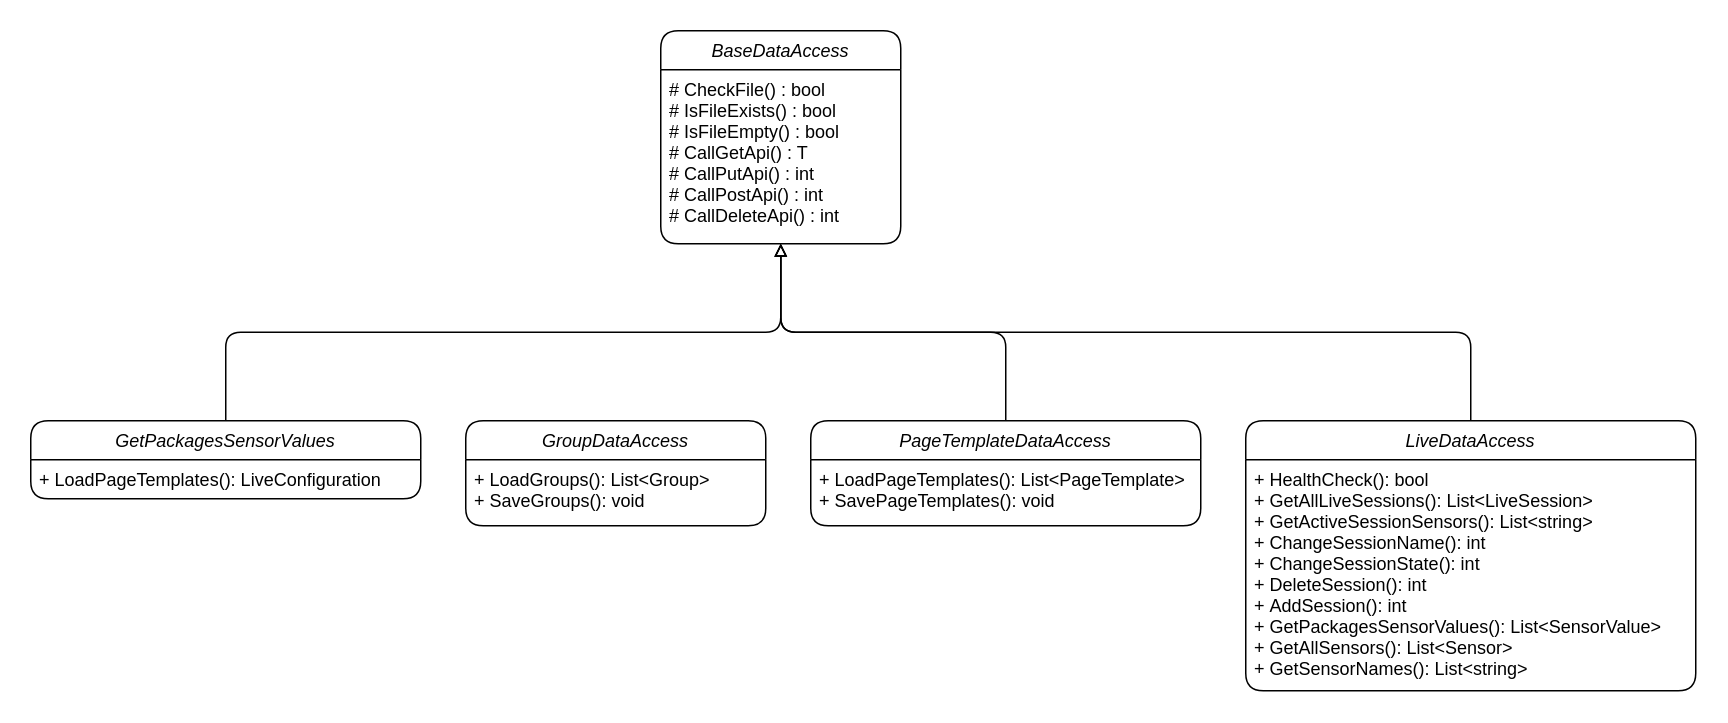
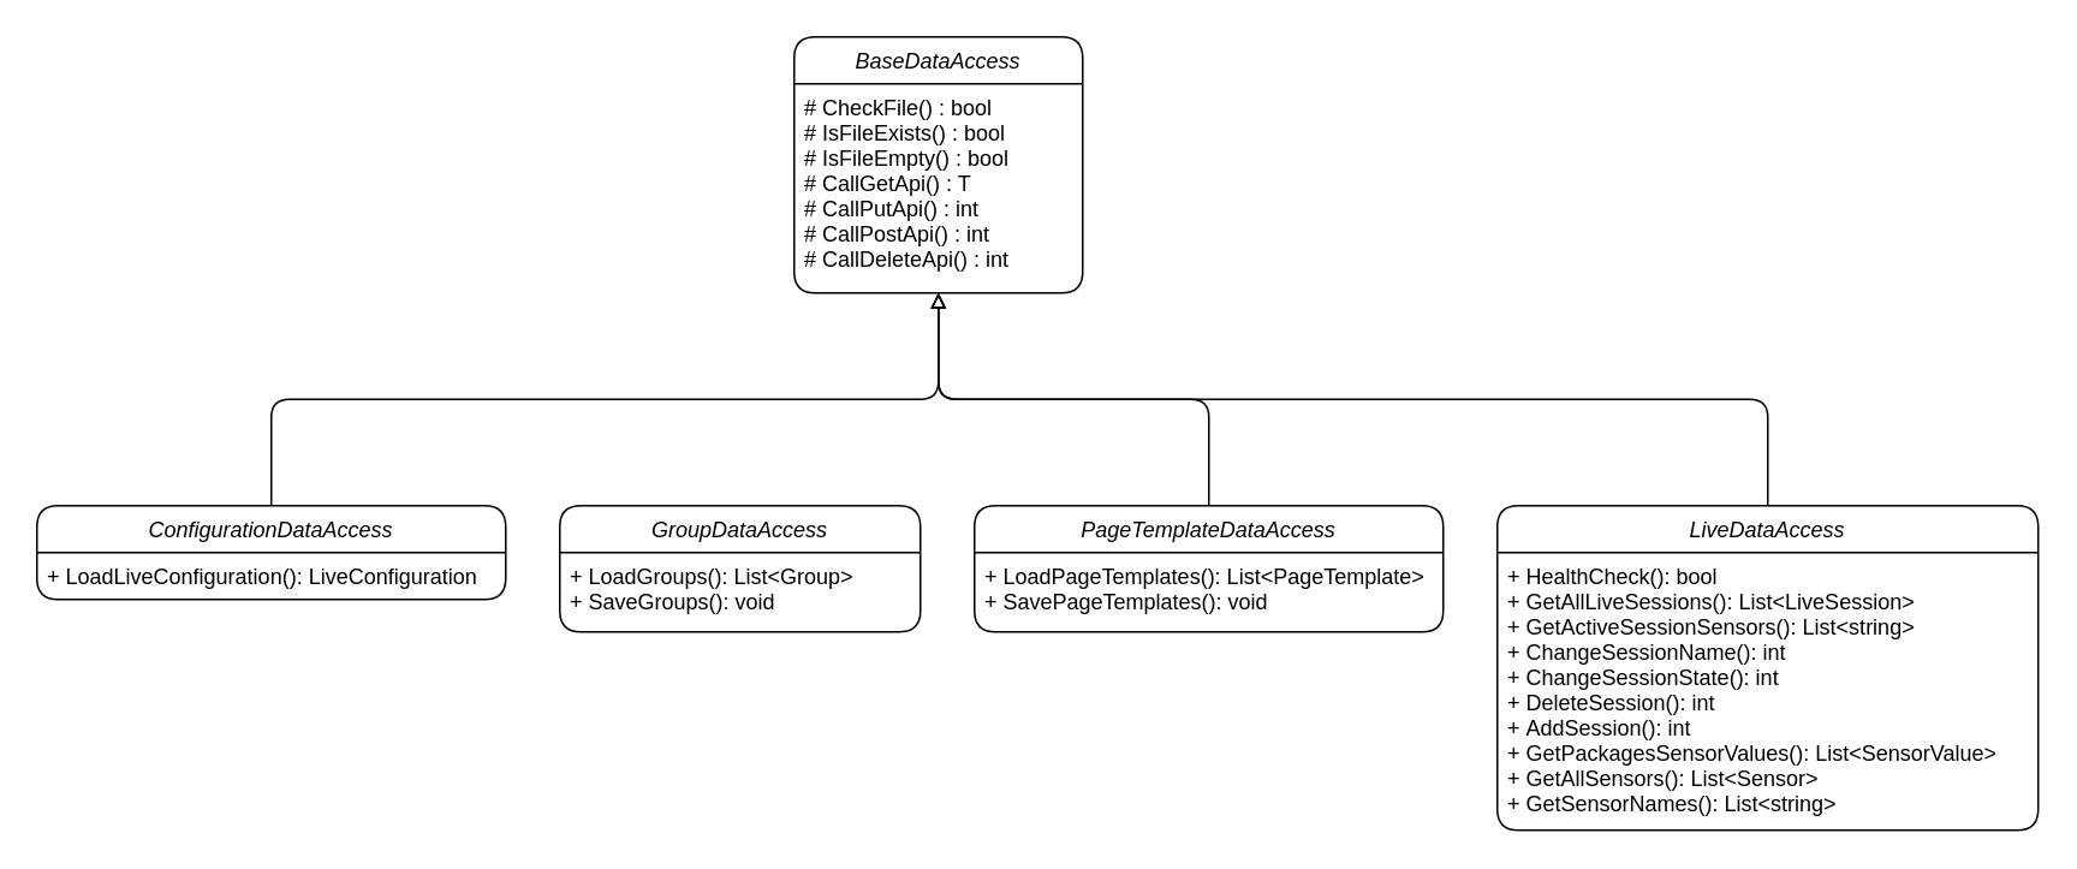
- <mxCell id="5" value="GetPackagesSensorValues" style="swimlane;fontStyle=2;childLayout=stackLayout;horizontal=1;startSize=26;fillColor=none;horizontalStack=0;resizeParent=1;resizeParentMax=0;resizeLast=0;collapsible=1;marginBottom=0;rounded=1;" parent="1" vertex="1"><mxGeometry x="20" y="280" width="260" height="52" as="geometry" /></mxCell>
+ <mxCell id="5" value="ConfigurationDataAccess" style="swimlane;fontStyle=2;childLayout=stackLayout;horizontal=1;startSize=26;fillColor=none;horizontalStack=0;resizeParent=1;resizeParentMax=0;resizeLast=0;collapsible=1;marginBottom=0;rounded=1;" parent="1" vertex="1"><mxGeometry x="20" y="280" width="260" height="52" as="geometry" /></mxCell>
- <mxCell id="6" value="+ LoadPageTemplates(): LiveConfiguration" style="text;strokeColor=none;fillColor=none;align=left;verticalAlign=top;spacingLeft=4;spacingRight=4;overflow=hidden;rotatable=0;points=[[0,0.5],[1,0.5]];portConstraint=eastwest;rounded=1;" parent="5" vertex="1"><mxGeometry y="26" width="260" height="26" as="geometry" /></mxCell>
+ <mxCell id="6" value="+ LoadLiveConfiguration(): LiveConfiguration" style="text;strokeColor=none;fillColor=none;align=left;verticalAlign=top;spacingLeft=4;spacingRight=4;overflow=hidden;rotatable=0;points=[[0,0.5],[1,0.5]];portConstraint=eastwest;rounded=1;" parent="5" vertex="1"><mxGeometry y="26" width="260" height="26" as="geometry" /></mxCell>
